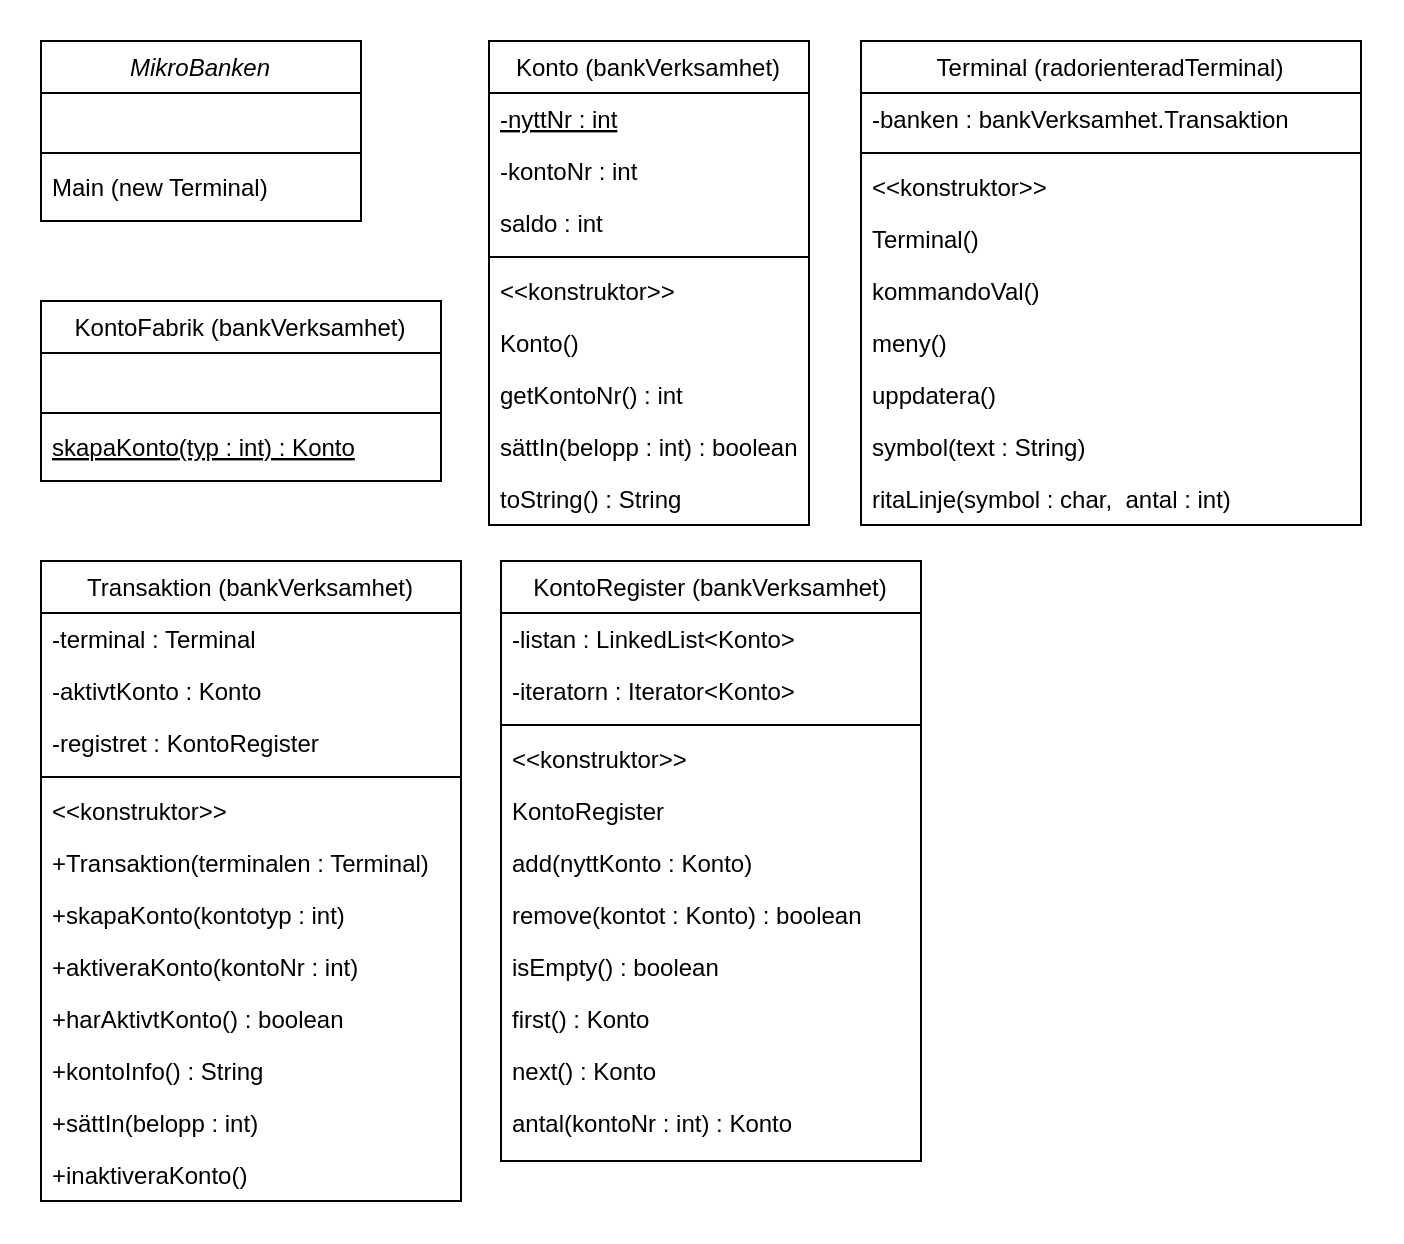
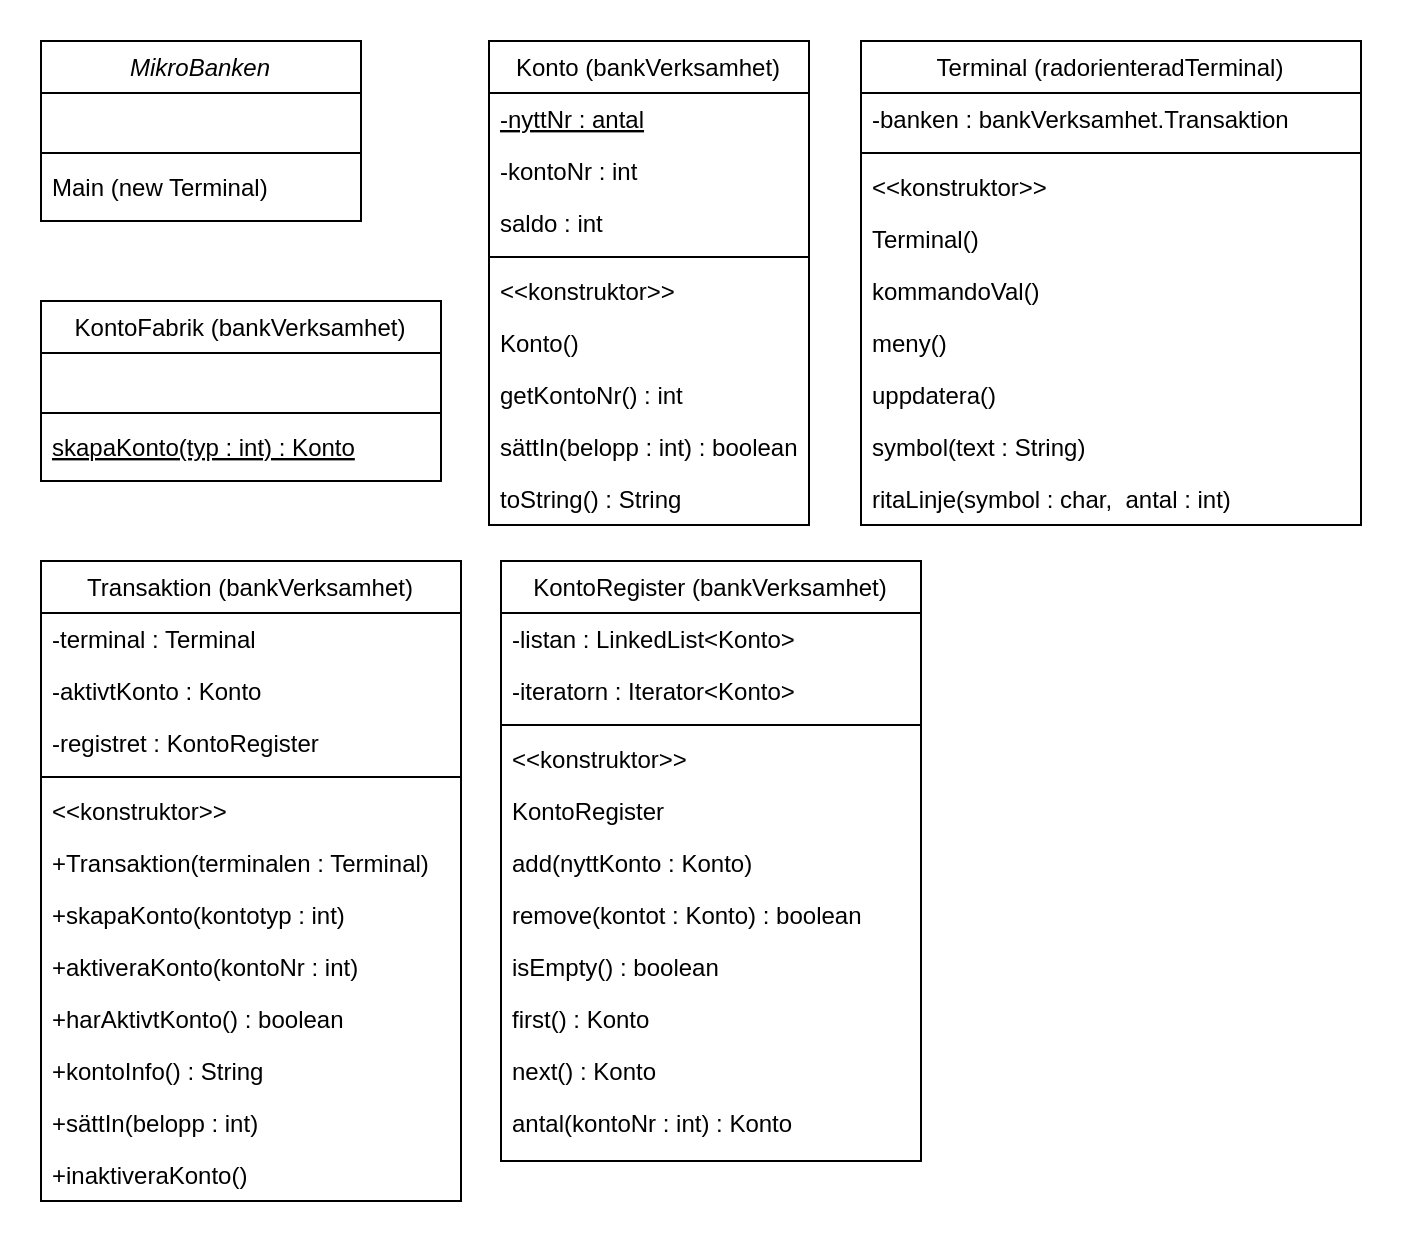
- <mxCell id="11" value="-nyttNr : int" style="text;align=left;verticalAlign=top;spacingLeft=4;spacingRight=4;overflow=hidden;rotatable=0;points=[[0,0.5],[1,0.5]];portConstraint=eastwest;fontStyle=4" parent="10" vertex="1"><mxGeometry y="26" width="160" height="26" as="geometry" /></mxCell>
+ <mxCell id="11" value="-nyttNr : antal" style="text;align=left;verticalAlign=top;spacingLeft=4;spacingRight=4;overflow=hidden;rotatable=0;points=[[0,0.5],[1,0.5]];portConstraint=eastwest;fontStyle=4" parent="10" vertex="1"><mxGeometry y="26" width="160" height="26" as="geometry" /></mxCell>
